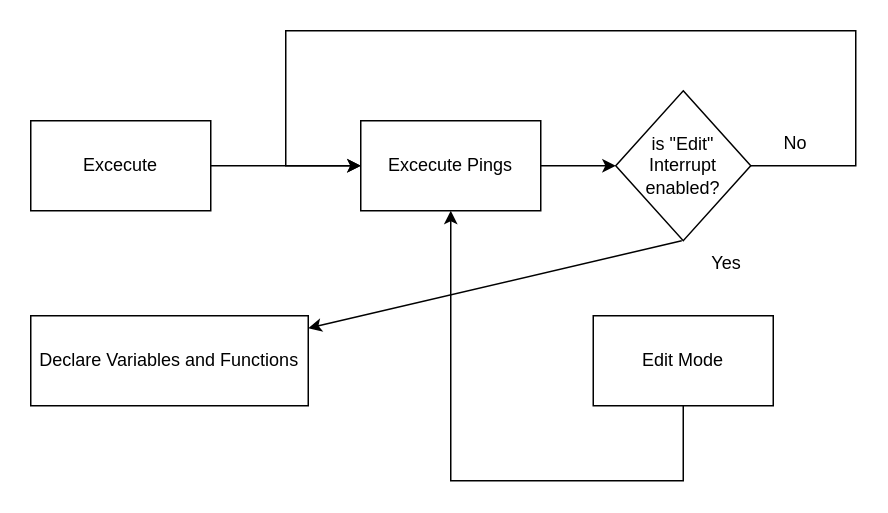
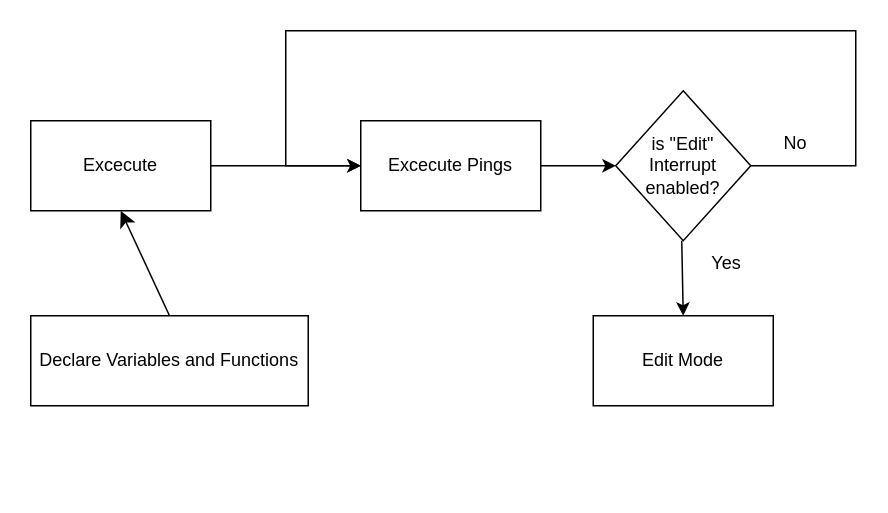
+ <mxCell id="14" value="" style="endArrow=classic;html=1;rounded=0;fontSize=12;startSize=8;endSize=8;curved=1;exitX=0.5;exitY=0;exitDx=0;exitDy=0;entryX=0.5;entryY=1;entryDx=0;entryDy=0;" edge="1" parent="1" source="13" target="11"><mxGeometry width="50" height="50" relative="1" as="geometry"><mxPoint x="280" y="160" as="sourcePoint" /><mxPoint x="330" y="110" as="targetPoint" /></mxGeometry></mxCell>
- <mxCell id="8" value="" style="endArrow=classic;html=1;rounded=0;exitX=0;exitY=0;exitDx=0;exitDy=0;" parent="1" source="5" target="13" edge="1"><mxGeometry width="50" height="50" relative="1" as="geometry"><mxPoint x="460" y="400" as="sourcePoint" /><mxPoint x="510" y="350" as="targetPoint" /></mxGeometry></mxCell>
+ <mxCell id="8" value="" style="endArrow=classic;html=1;rounded=0;exitX=0;exitY=0;exitDx=0;exitDy=0;entryX=0.5;entryY=0;entryDx=0;entryDy=0;" parent="1" source="5" target="7" edge="1"><mxGeometry width="50" height="50" relative="1" as="geometry"><mxPoint x="460" y="400" as="sourcePoint" /><mxPoint x="510" y="350" as="targetPoint" /></mxGeometry></mxCell>
- <mxCell id="9" value="" style="endArrow=classic;html=1;rounded=0;exitX=0.5;exitY=1;exitDx=0;exitDy=0;entryX=0.5;entryY=1;entryDx=0;entryDy=0;" parent="1" source="7" target="2" edge="1"><mxGeometry width="50" height="50" relative="1" as="geometry"><mxPoint x="540" y="320" as="sourcePoint" /><mxPoint x="455" y="320" as="targetPoint" /><Array as="points"><mxPoint x="455" y="320" /><mxPoint x="300" y="320" /></Array></mxGeometry></mxCell>
